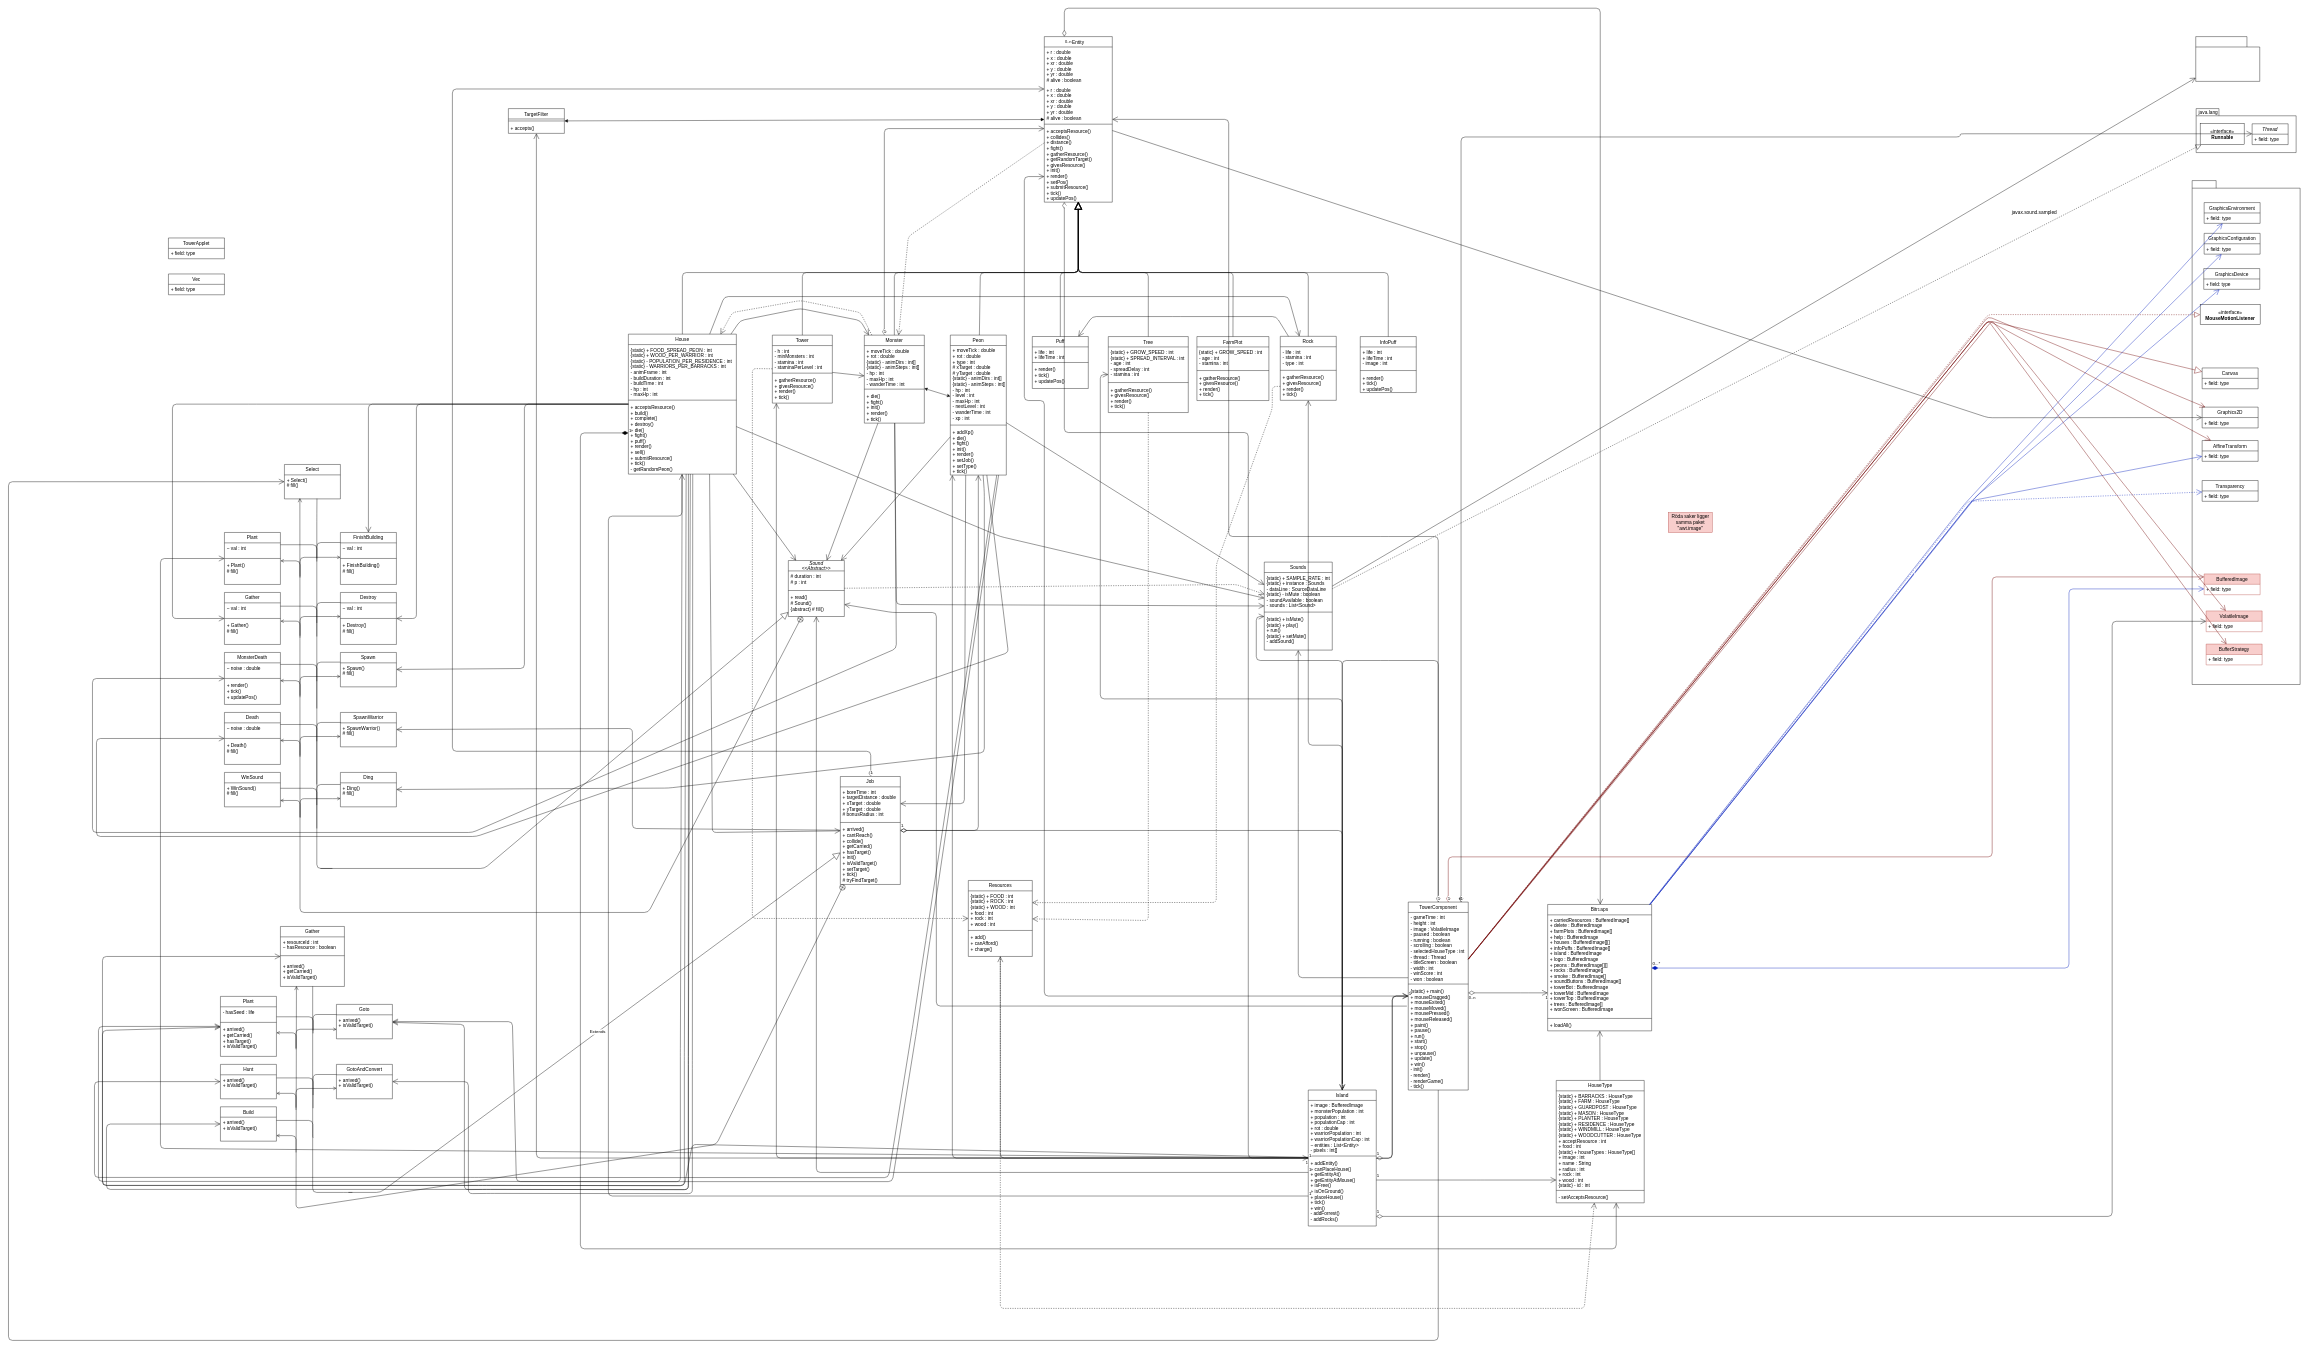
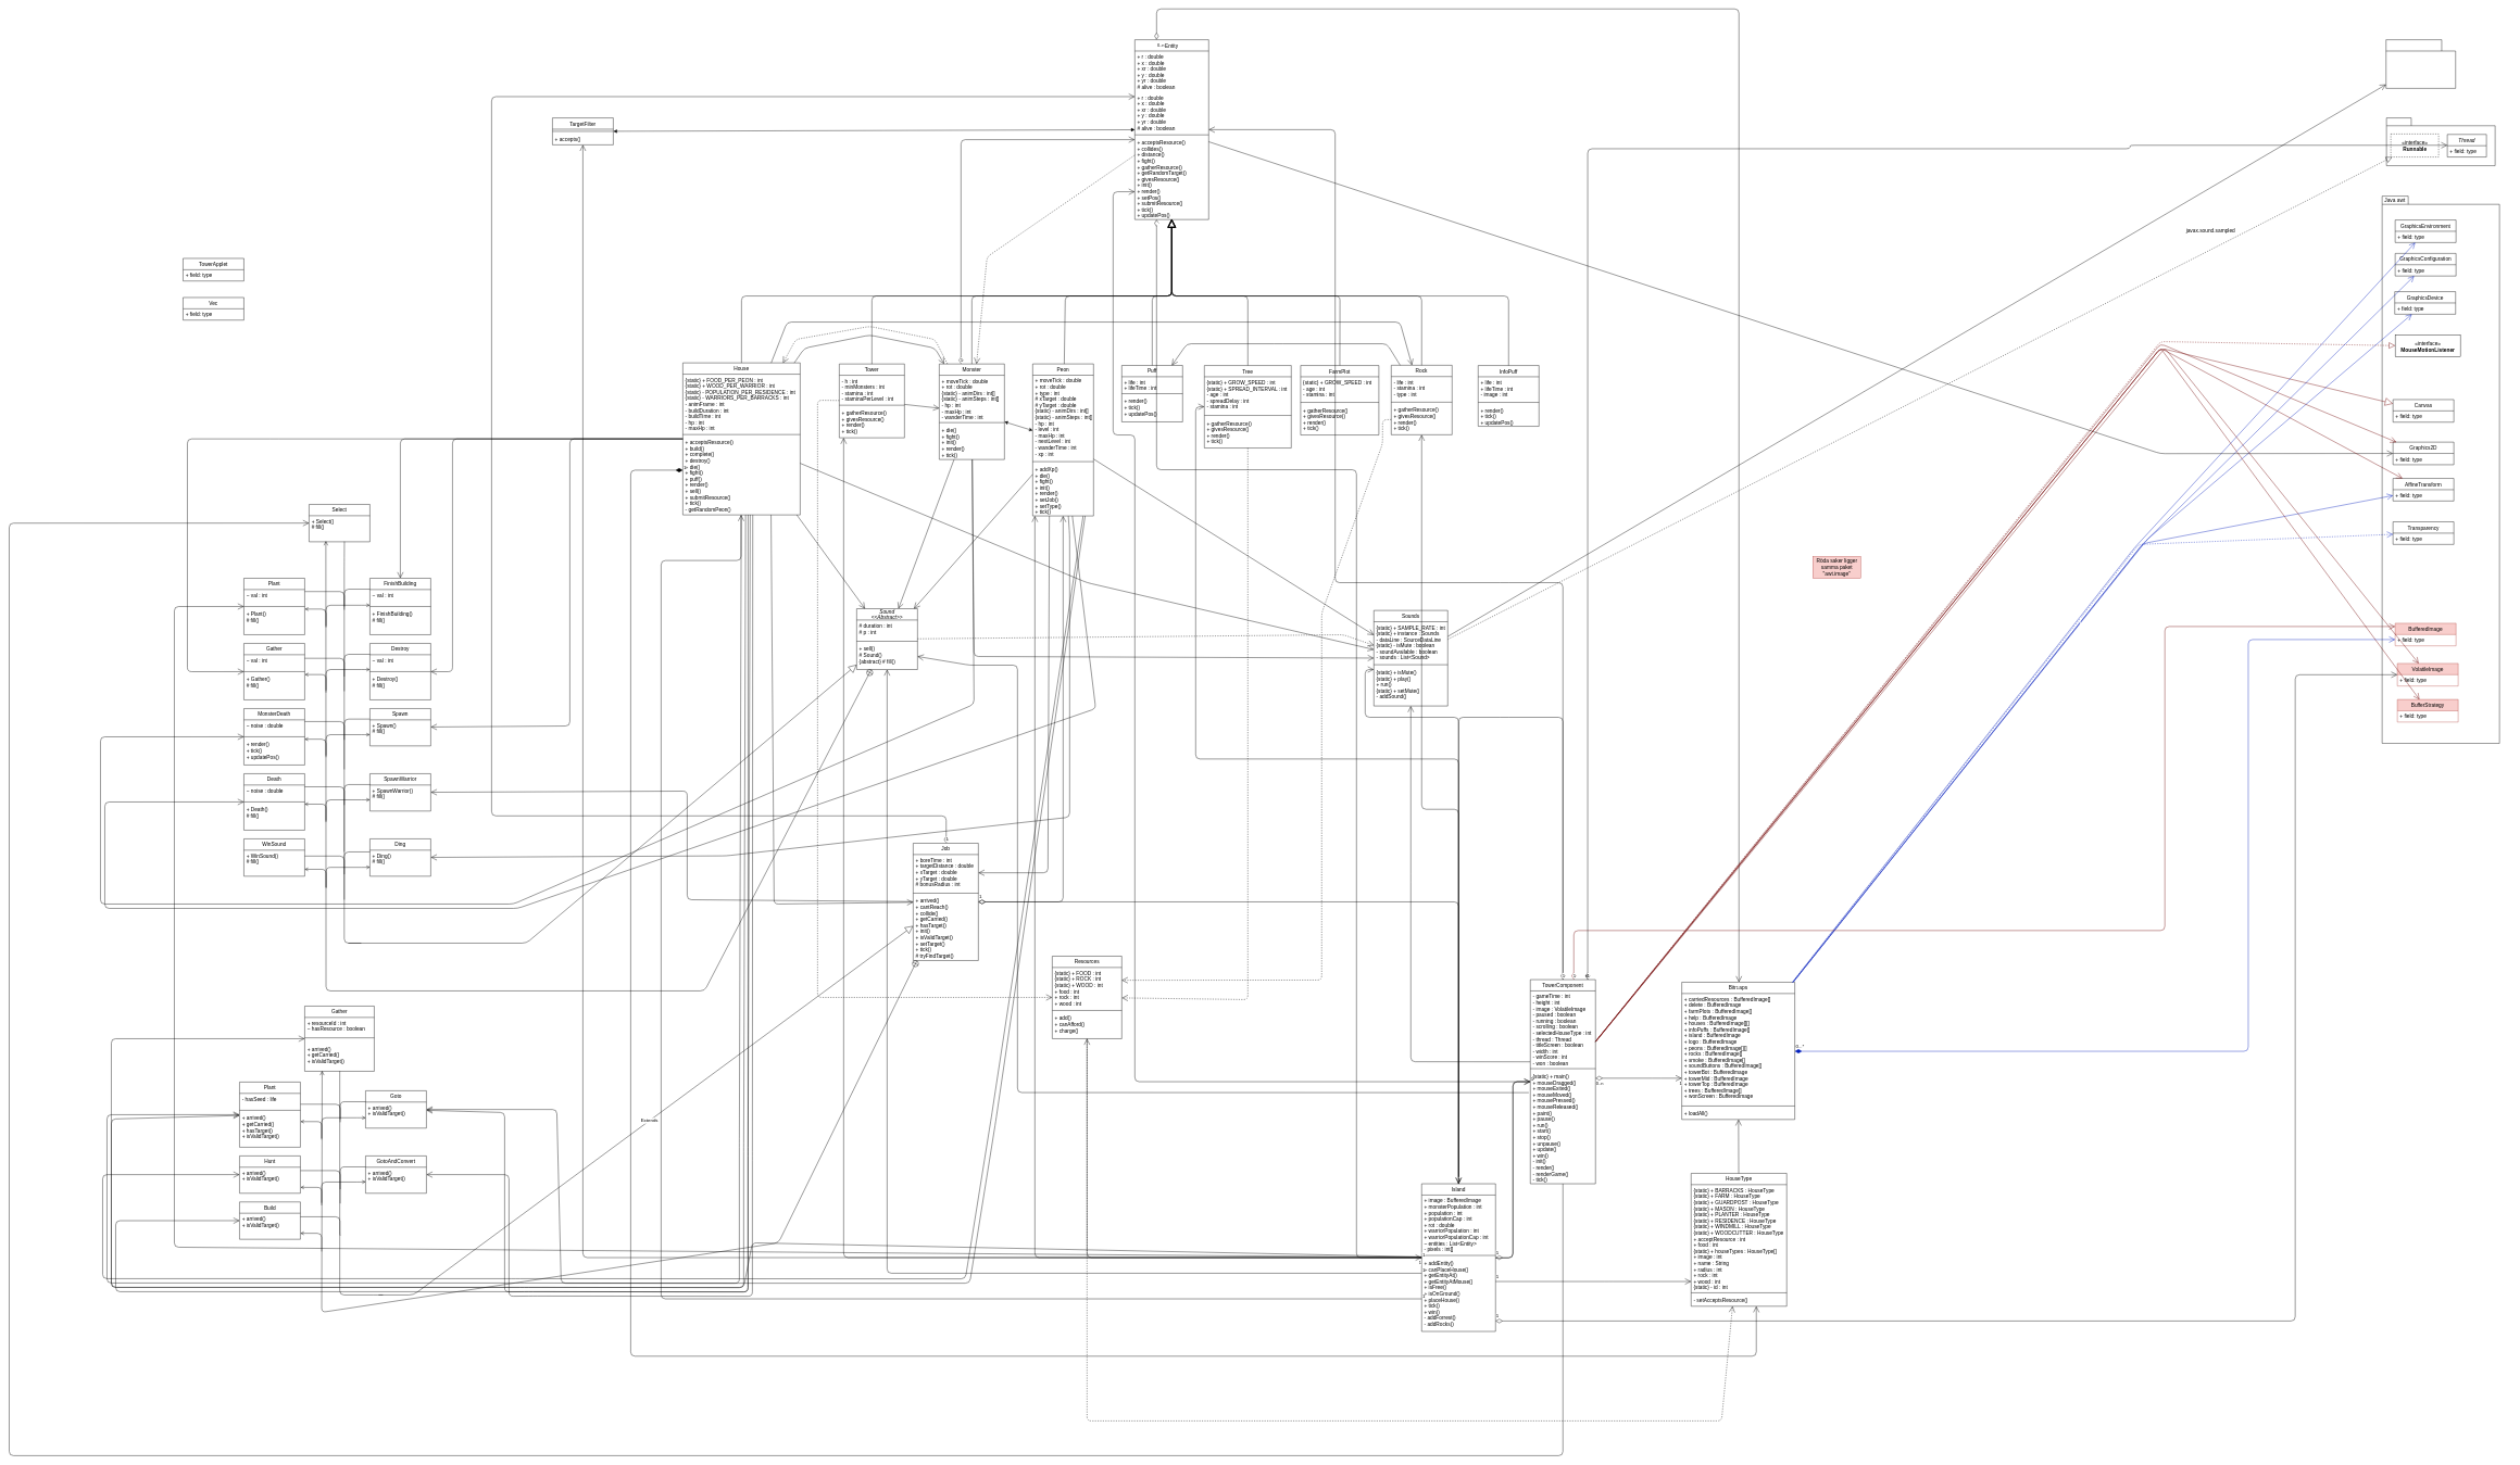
- <mxCell id="81" value="java.lang" style="text;html=1;align=center;verticalAlign=middle;resizable=0;points=[];;autosize=1;" parent="1" vertex="1"><mxGeometry x="5490" y="271" width="60" height="20" as="geometry" /></mxCell>
- <mxCell id="82" value="«interface»&lt;br&gt;&lt;b&gt;Runnable&lt;/b&gt;" style="html=1;" parent="1" vertex="1"><mxGeometry x="5500" y="308" width="110" height="53" as="geometry" /></mxCell>
+ <mxCell id="82" value="«interface»&lt;br&gt;&lt;b&gt;Runnable&lt;/b&gt;" style="html=1;dashed=1;" parent="1" vertex="1"><mxGeometry x="5500" y="308" width="110" height="53" as="geometry" /></mxCell>
+ <mxCell id="83" value="Java awt" style="text;html=1;align=center;verticalAlign=middle;resizable=0;points=[];;autosize=1;" parent="1" vertex="1"><mxGeometry x="5479" y="451" width="60" height="20" as="geometry" /></mxCell>
- <mxCell id="80" value="«interface»&lt;br&gt;&lt;b&gt;MouseMotionListener&lt;/b&gt;" style="html=1;" parent="1" vertex="1"><mxGeometry x="5500" y="761.5" width="150" height="50" as="geometry" /></mxCell>
+ <mxCell id="80" value="«interface»&lt;br&gt;&lt;b&gt;MouseMotionListener&lt;/b&gt;" style="html=1;" parent="1" vertex="1"><mxGeometry x="5510" y="771.5" width="150" height="50" as="geometry" /></mxCell>
- <mxCell id="21" value="{static} + FOOD_SPREAD_PEON : int&#10;{static} + WOOD_PER_WARRIOR : int&#10;{static} - POPULATION_PER_RESIDENCE : int&#10;{static} - WARRIORS_PER_BARRACKS : int&#10;- animFrame : int&#10;- buildDuration : int&#10;- buildTime : int&#10;- hp : int&#10;- maxHp : int" style="text;strokeColor=none;fillColor=none;align=left;verticalAlign=top;spacingLeft=4;spacingRight=4;overflow=hidden;rotatable=0;points=[[0,0.5],[1,0.5]];portConstraint=eastwest;" parent="20" vertex="1"><mxGeometry y="26" width="270" height="134" as="geometry" /></mxCell>
+ <mxCell id="21" value="{static} + FOOD_PER_PEON : int&#10;{static} + WOOD_PER_WARRIOR : int&#10;{static} - POPULATION_PER_RESIDENCE : int&#10;{static} - WARRIORS_PER_BARRACKS : int&#10;- animFrame : int&#10;- buildDuration : int&#10;- buildTime : int&#10;- hp : int&#10;- maxHp : int" style="text;strokeColor=none;fillColor=none;align=left;verticalAlign=top;spacingLeft=4;spacingRight=4;overflow=hidden;rotatable=0;points=[[0,0.5],[1,0.5]];portConstraint=eastwest;" parent="20" vertex="1"><mxGeometry y="26" width="270" height="134" as="geometry" /></mxCell>
- <mxCell id="55" value="+ read()&#10;# Sound()&#10;{abstract} # fill()" style="text;strokeColor=none;fillColor=none;align=left;verticalAlign=top;spacingLeft=4;spacingRight=4;overflow=hidden;rotatable=0;points=[[0,0.5],[1,0.5]];portConstraint=eastwest;" parent="52" vertex="1"><mxGeometry y="80" width="140" height="60" as="geometry" /></mxCell>
+ <mxCell id="55" value="+ sell()&#10;# Sound()&#10;{abstract} # fill()" style="text;strokeColor=none;fillColor=none;align=left;verticalAlign=top;spacingLeft=4;spacingRight=4;overflow=hidden;rotatable=0;points=[[0,0.5],[1,0.5]];portConstraint=eastwest;" parent="52" vertex="1"><mxGeometry y="80" width="140" height="60" as="geometry" /></mxCell>
